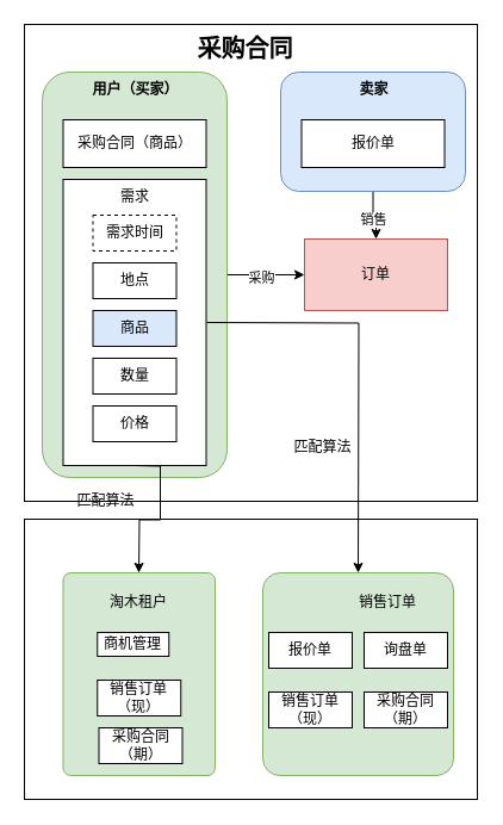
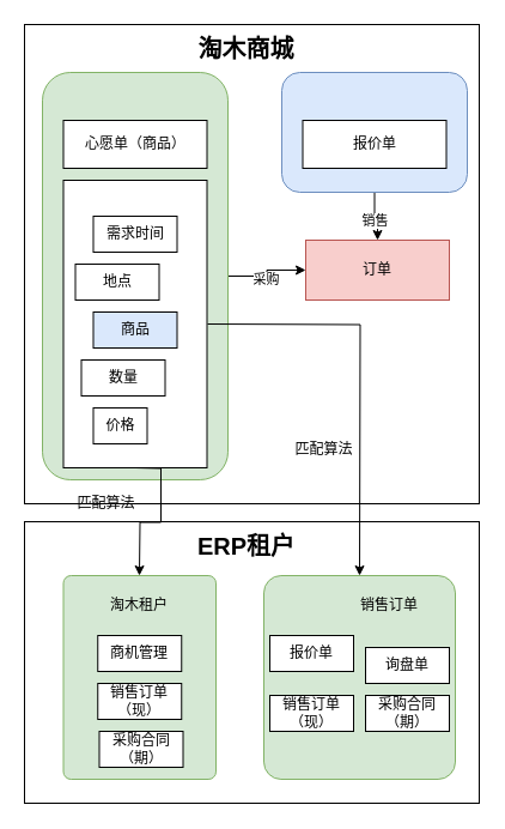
- <mxCell id="3" value="采购合同" style="text;html=1;align=center;verticalAlign=middle;resizable=0;points=[];autosize=1;strokeColor=none;fillColor=none;fontSize=20;fontStyle=1" vertex="1" parent="1"><mxGeometry x="155" y="20" width="100" height="40" as="geometry" /></mxCell>
+ <mxCell id="3" value="淘木商城" style="text;html=1;align=center;verticalAlign=middle;resizable=0;points=[];autosize=1;strokeColor=none;fillColor=none;fontSize=20;fontStyle=1" vertex="1" parent="1"><mxGeometry x="155" y="20" width="100" height="40" as="geometry" /></mxCell>
- <mxCell id="7" value="&lt;b&gt;用户（买家）&lt;/b&gt;" style="text;html=1;align=center;verticalAlign=middle;resizable=0;points=[];autosize=1;strokeColor=none;fillColor=none;" vertex="1" parent="1"><mxGeometry x="62.5" y="60" width="100" height="30" as="geometry" /></mxCell>
- <mxCell id="19" value="&lt;b&gt;卖家&lt;/b&gt;" style="text;html=1;align=center;verticalAlign=middle;resizable=0;points=[];autosize=1;strokeColor=none;fillColor=none;" vertex="1" parent="1"><mxGeometry x="287.5" y="60" width="50" height="30" as="geometry" /></mxCell>
- <mxCell id="8" value="采购合同（商品）" style="rounded=0;whiteSpace=wrap;html=1;" vertex="1" parent="1"><mxGeometry x="52.5" y="100" width="120" height="40" as="geometry" /></mxCell>
+ <mxCell id="8" value="心愿单（商品）" style="rounded=0;whiteSpace=wrap;html=1;" vertex="1" parent="1"><mxGeometry x="52.5" y="100" width="120" height="40" as="geometry" /></mxCell>
- <mxCell id="10" value="需求" style="text;html=1;align=center;verticalAlign=middle;whiteSpace=wrap;rounded=0;" vertex="1" parent="1"><mxGeometry x="82.5" y="150" width="60" height="30" as="geometry" /></mxCell>
- <mxCell id="11" value="需求时间" style="rounded=0;whiteSpace=wrap;html=1;dashed=1;" vertex="1" parent="1"><mxGeometry x="77.5" y="180" width="70" height="30" as="geometry" /></mxCell>
+ <mxCell id="11" value="需求时间" style="rounded=0;whiteSpace=wrap;html=1;" vertex="1" parent="1"><mxGeometry x="77.5" y="180" width="70" height="30" as="geometry" /></mxCell>
- <mxCell id="21" value="订单" style="rounded=0;whiteSpace=wrap;html=1;fillColor=#f8cecc;strokeColor=#b85450;" vertex="1" parent="1"><mxGeometry x="255" y="200" width="120" height="60" as="geometry" /></mxCell>
+ <mxCell id="21" value="订单" style="rounded=0;whiteSpace=wrap;html=1;fillColor=#f8cecc;strokeColor=#b85450;" vertex="1" parent="1"><mxGeometry x="255" y="200" width="120" height="50" as="geometry" /></mxCell>
- <mxCell id="12" value="地点" style="rounded=0;whiteSpace=wrap;html=1;" vertex="1" parent="1"><mxGeometry x="77.5" y="220" width="70" height="30" as="geometry" /></mxCell>
+ <mxCell id="12" value="地点" style="rounded=0;whiteSpace=wrap;html=1;" vertex="1" parent="1"><mxGeometry x="62.5" y="220" width="70" height="30" as="geometry" /></mxCell>
- <mxCell id="14" value="数量" style="rounded=0;whiteSpace=wrap;html=1;" vertex="1" parent="1"><mxGeometry x="77.5" y="300" width="70" height="30" as="geometry" /></mxCell>
+ <mxCell id="14" value="数量" style="rounded=0;whiteSpace=wrap;html=1;" vertex="1" parent="1"><mxGeometry x="67.5" y="300" width="70" height="30" as="geometry" /></mxCell>
- <mxCell id="15" value="价格" style="rounded=0;whiteSpace=wrap;html=1;" vertex="1" parent="1"><mxGeometry x="77.5" y="340" width="70" height="30" as="geometry" /></mxCell>
+ <mxCell id="15" value="价格" style="rounded=0;whiteSpace=wrap;html=1;" vertex="1" parent="1"><mxGeometry x="77.5" y="340" width="45" height="30" as="geometry" /></mxCell>
+ <mxCell id="23" value="ERP租户" style="text;html=1;align=center;verticalAlign=middle;resizable=0;points=[];autosize=1;strokeColor=none;fillColor=none;fontSize=20;fontStyle=1" vertex="1" parent="1"><mxGeometry x="155" y="435" width="100" height="40" as="geometry" /></mxCell>
- <mxCell id="28" value="商机管理" style="rounded=0;whiteSpace=wrap;html=1;" vertex="1" parent="1"><mxGeometry x="81.25" y="530" width="60" height="20" as="geometry" /></mxCell>
+ <mxCell id="28" value="商机管理" style="rounded=0;whiteSpace=wrap;html=1;" vertex="1" parent="1"><mxGeometry x="81.25" y="530" width="70" height="30" as="geometry" /></mxCell>
- <mxCell id="32" value="询盘单" style="rounded=0;whiteSpace=wrap;html=1;" vertex="1" parent="1"><mxGeometry x="305" y="530" width="70" height="30" as="geometry" /></mxCell>
+ <mxCell id="32" value="询盘单" style="rounded=0;whiteSpace=wrap;html=1;" vertex="1" parent="1"><mxGeometry x="305" y="540" width="70" height="30" as="geometry" /></mxCell>
